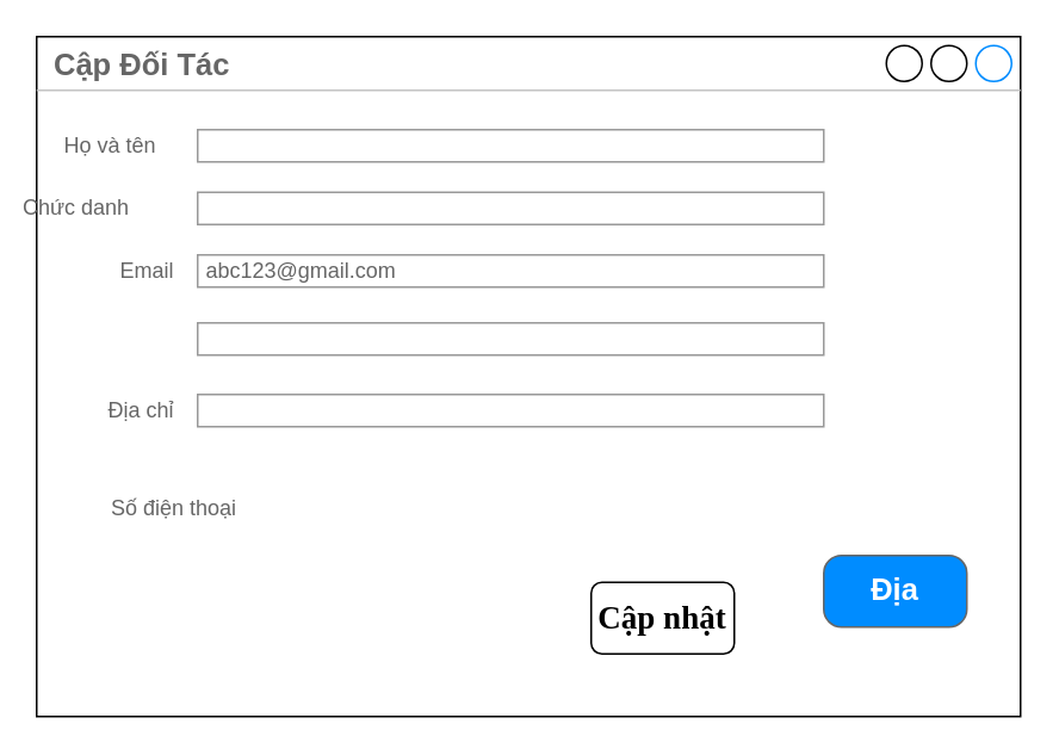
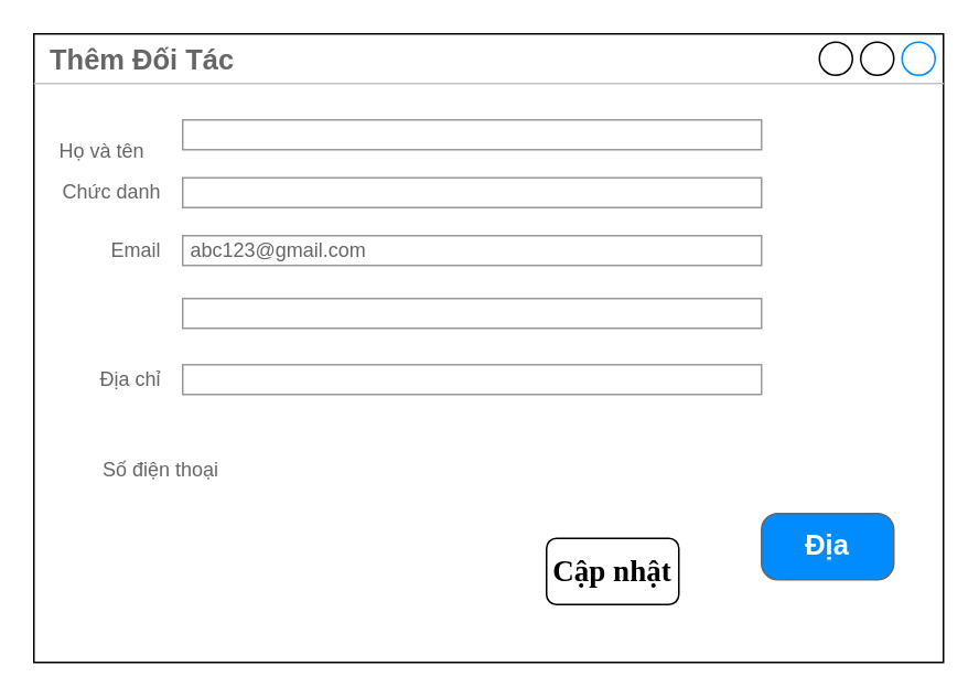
- <mxCell id="2" value="&lt;b&gt;Cập Đối Tác&lt;/b&gt;" style="strokeWidth=1;shadow=0;dashed=0;align=center;html=1;shape=mxgraph.mockup.containers.window;align=left;verticalAlign=top;spacingLeft=8;strokeColor2=#008cff;strokeColor3=#c4c4c4;fontColor=#666666;mainText=;fontSize=17;labelBackgroundColor=none;whiteSpace=wrap;" parent="1" vertex="1"><mxGeometry x="20" y="20" width="550" height="380" as="geometry" /></mxCell>
+ <mxCell id="2" value="&lt;b&gt;Thêm Đối Tác&lt;/b&gt;" style="strokeWidth=1;shadow=0;dashed=0;align=center;html=1;shape=mxgraph.mockup.containers.window;align=left;verticalAlign=top;spacingLeft=8;strokeColor2=#008cff;strokeColor3=#c4c4c4;fontColor=#666666;mainText=;fontSize=17;labelBackgroundColor=none;whiteSpace=wrap;" parent="1" vertex="1"><mxGeometry x="20" y="20" width="550" height="380" as="geometry" /></mxCell>
- <mxCell id="3" value="Họ và tên" style="strokeWidth=1;shadow=0;dashed=0;align=center;html=1;shape=mxgraph.mockup.forms.anchor;align=right;spacingRight=2;fontColor=#666666;" parent="1" vertex="1"><mxGeometry x="40" y="72" width="50" height="18" as="geometry" /></mxCell>
+ <mxCell id="3" value="Họ và tên" style="strokeWidth=1;shadow=0;dashed=0;align=center;html=1;shape=mxgraph.mockup.forms.anchor;align=right;spacingRight=2;fontColor=#666666;" parent="1" vertex="1"><mxGeometry x="40" y="82" width="50" height="18" as="geometry" /></mxCell>
- <mxCell id="5" value="Chức danh" style="strokeWidth=1;shadow=0;dashed=0;align=center;html=1;shape=mxgraph.mockup.forms.anchor;align=right;spacingRight=2;fontColor=#666666;" parent="1" vertex="1"><mxGeometry x="25" y="107" width="50" height="18" as="geometry" /></mxCell>
+ <mxCell id="5" value="Chức danh" style="strokeWidth=1;shadow=0;dashed=0;align=center;html=1;shape=mxgraph.mockup.forms.anchor;align=right;spacingRight=2;fontColor=#666666;" parent="1" vertex="1"><mxGeometry x="50" y="107" width="50" height="18" as="geometry" /></mxCell>
